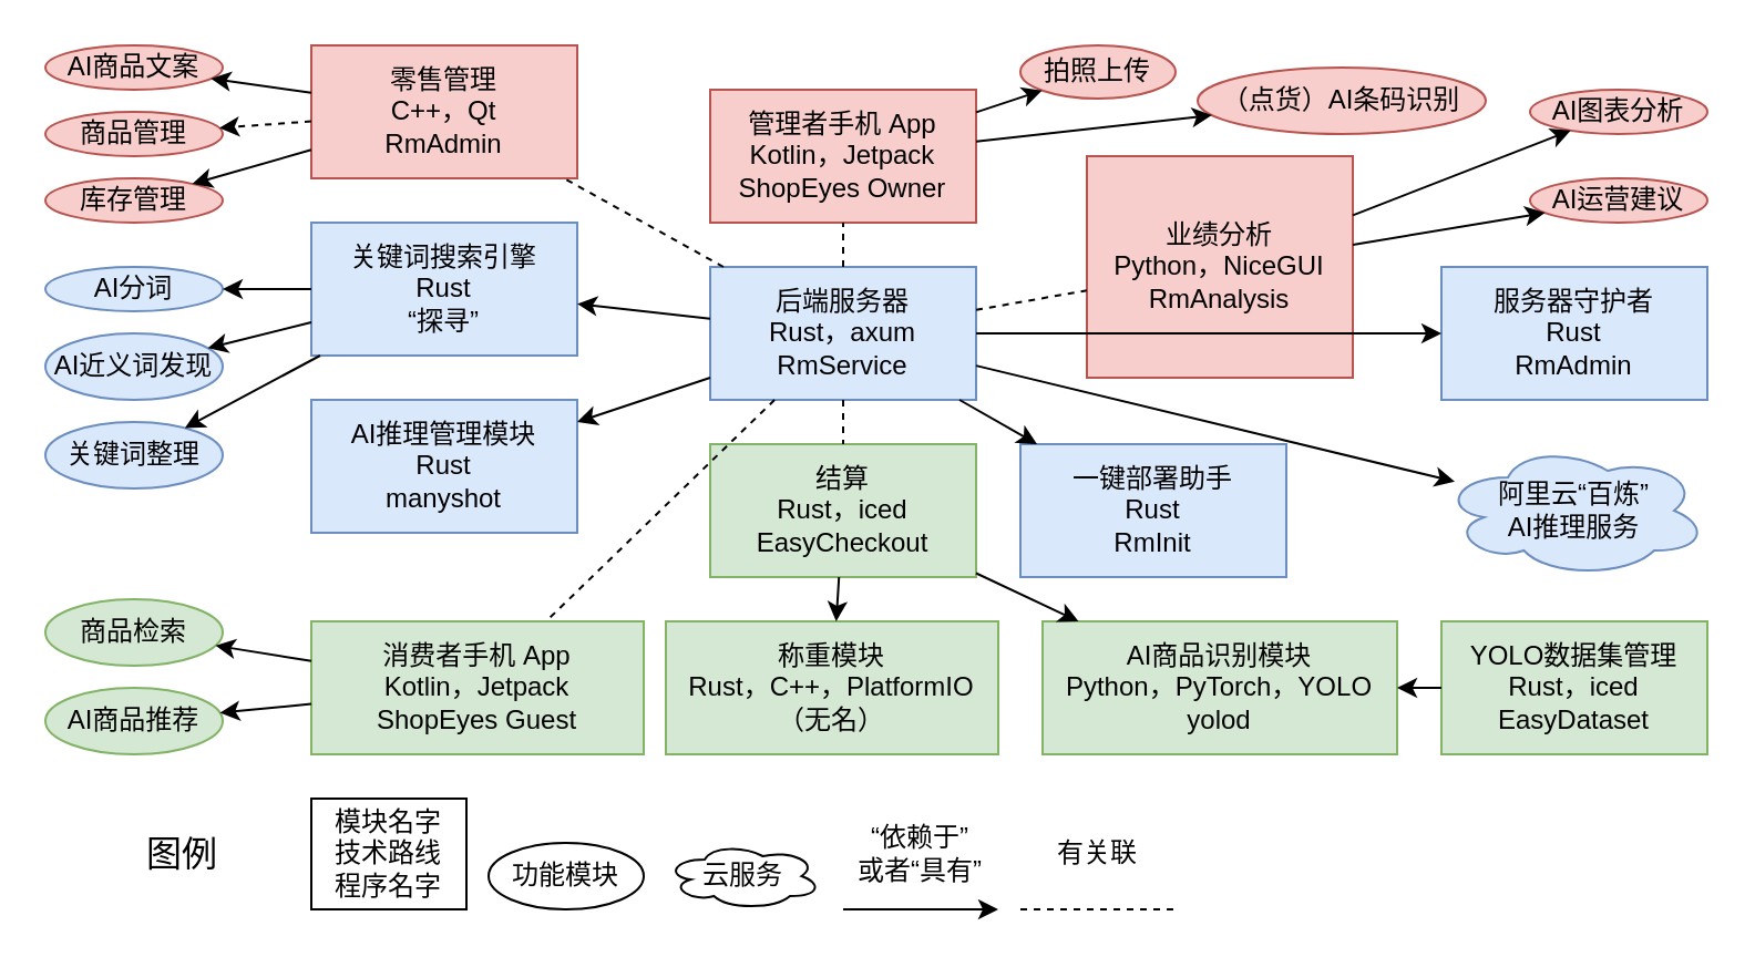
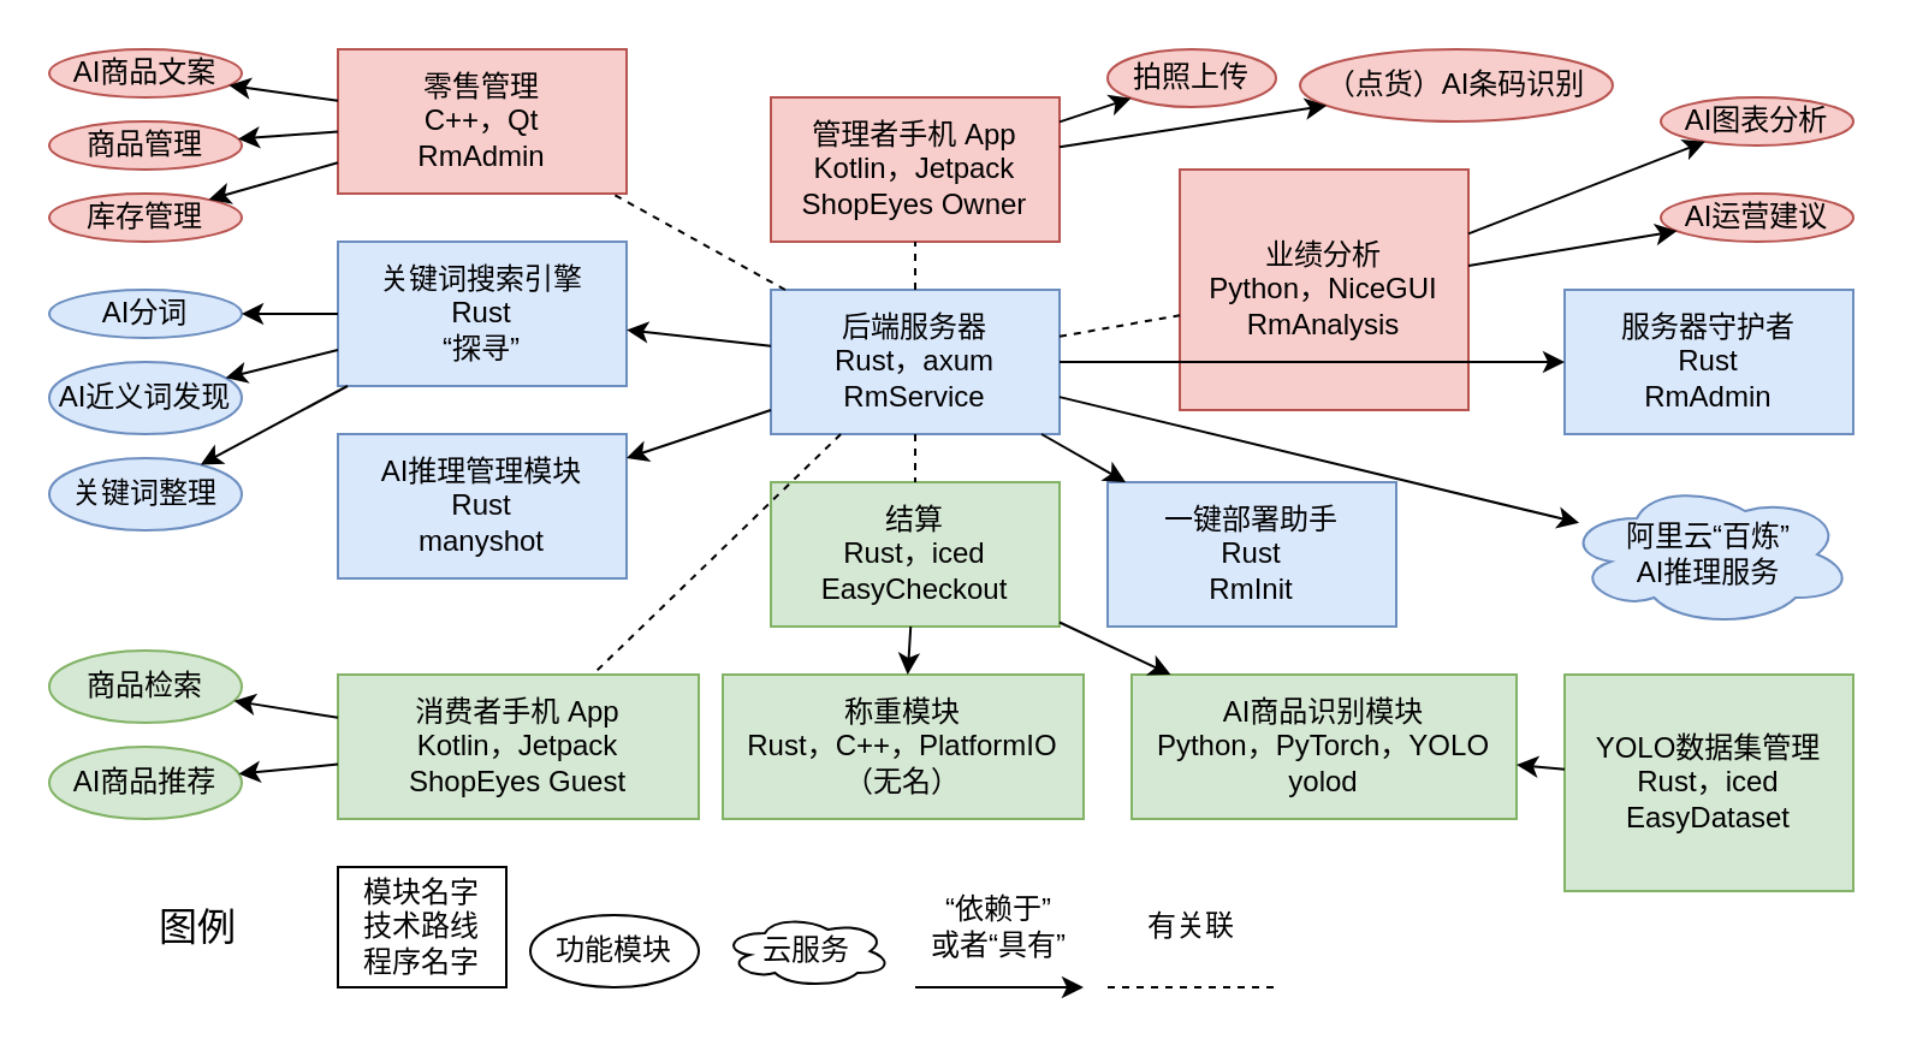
- <mxCell id="33" value="&lt;div&gt;（点货）&lt;span style=&quot;background-color: transparent; color: light-dark(rgb(0, 0, 0), rgb(255, 255, 255));&quot;&gt;AI条码识别&lt;/span&gt;&lt;/div&gt;" style="ellipse;whiteSpace=wrap;html=1;fillColor=#f8cecc;strokeColor=#b85450;" parent="1" vertex="1"><mxGeometry x="540" y="30" width="130" height="30" as="geometry" /></mxCell>
+ <mxCell id="33" value="&lt;div&gt;（点货）&lt;span style=&quot;background-color: transparent; color: light-dark(rgb(0, 0, 0), rgb(255, 255, 255));&quot;&gt;AI条码识别&lt;/span&gt;&lt;/div&gt;" style="ellipse;whiteSpace=wrap;html=1;fillColor=#f8cecc;strokeColor=#b85450;" parent="1" vertex="1"><mxGeometry x="540" y="20" width="130" height="30" as="geometry" /></mxCell>
- <mxCell id="31" value="" style="endArrow=classic;html=1;rounded=0;dashed=1;" parent="1" source="3" target="27" edge="1"><mxGeometry width="50" height="50" relative="1" as="geometry"><mxPoint x="-430" y="306.5" as="sourcePoint" /><mxPoint x="-380" y="256.5" as="targetPoint" /></mxGeometry></mxCell>
+ <mxCell id="31" value="" style="endArrow=classic;html=1;rounded=0;" parent="1" source="3" target="27" edge="1"><mxGeometry width="50" height="50" relative="1" as="geometry"><mxPoint x="-430" y="306.5" as="sourcePoint" /><mxPoint x="-380" y="256.5" as="targetPoint" /></mxGeometry></mxCell>
- <mxCell id="19" value="YOLO数据集管理&lt;div&gt;Rust，iced&lt;/div&gt;&lt;div&gt;EasyDataset&lt;/div&gt;" style="rounded=0;whiteSpace=wrap;html=1;fillColor=#d5e8d4;strokeColor=#82b366;" parent="1" vertex="1"><mxGeometry x="650" y="280" width="120" height="60" as="geometry" /></mxCell>
+ <mxCell id="19" value="YOLO数据集管理&lt;div&gt;Rust，iced&lt;/div&gt;&lt;div&gt;EasyDataset&lt;/div&gt;" style="rounded=0;whiteSpace=wrap;html=1;fillColor=#d5e8d4;strokeColor=#82b366;" parent="1" vertex="1"><mxGeometry x="650" y="280" width="120" height="90" as="geometry" /></mxCell>
